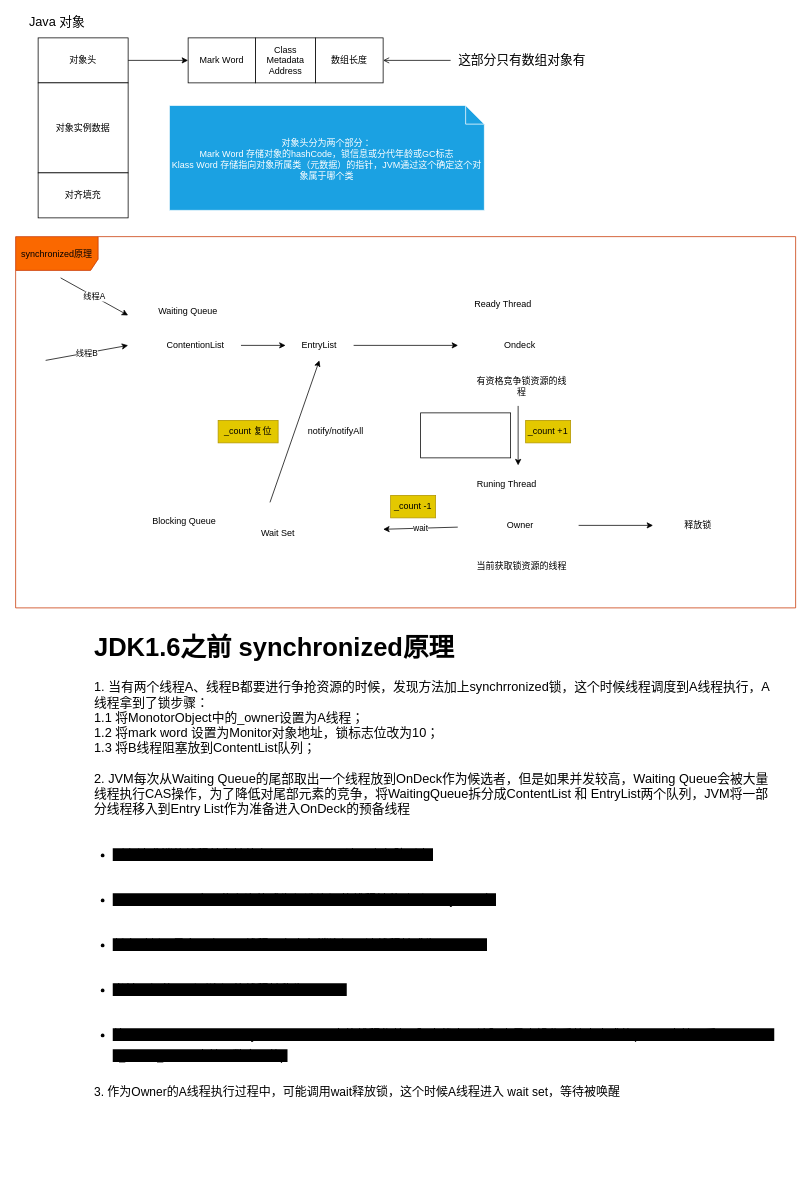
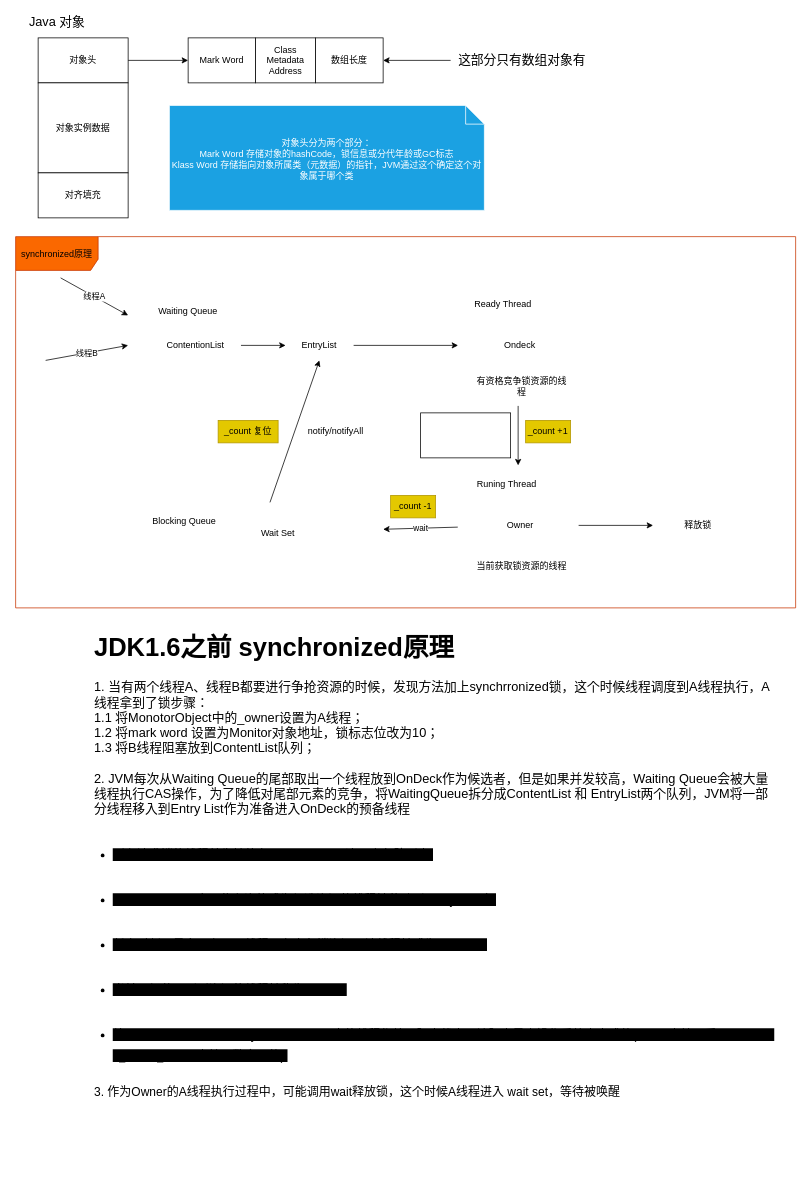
- <mxCell id="41" style="edgeStyle=none;html=1;entryX=1;entryY=0.5;entryDx=0;entryDy=0;fontSize=17;endArrow=open;" edge="1" parent="1" source="42" target="8"><mxGeometry relative="1" as="geometry" /></mxCell>
+ <mxCell id="41" style="edgeStyle=none;html=1;entryX=1;entryY=0.5;entryDx=0;entryDy=0;fontSize=17;" edge="1" parent="1" source="42" target="8"><mxGeometry relative="1" as="geometry" /></mxCell>
